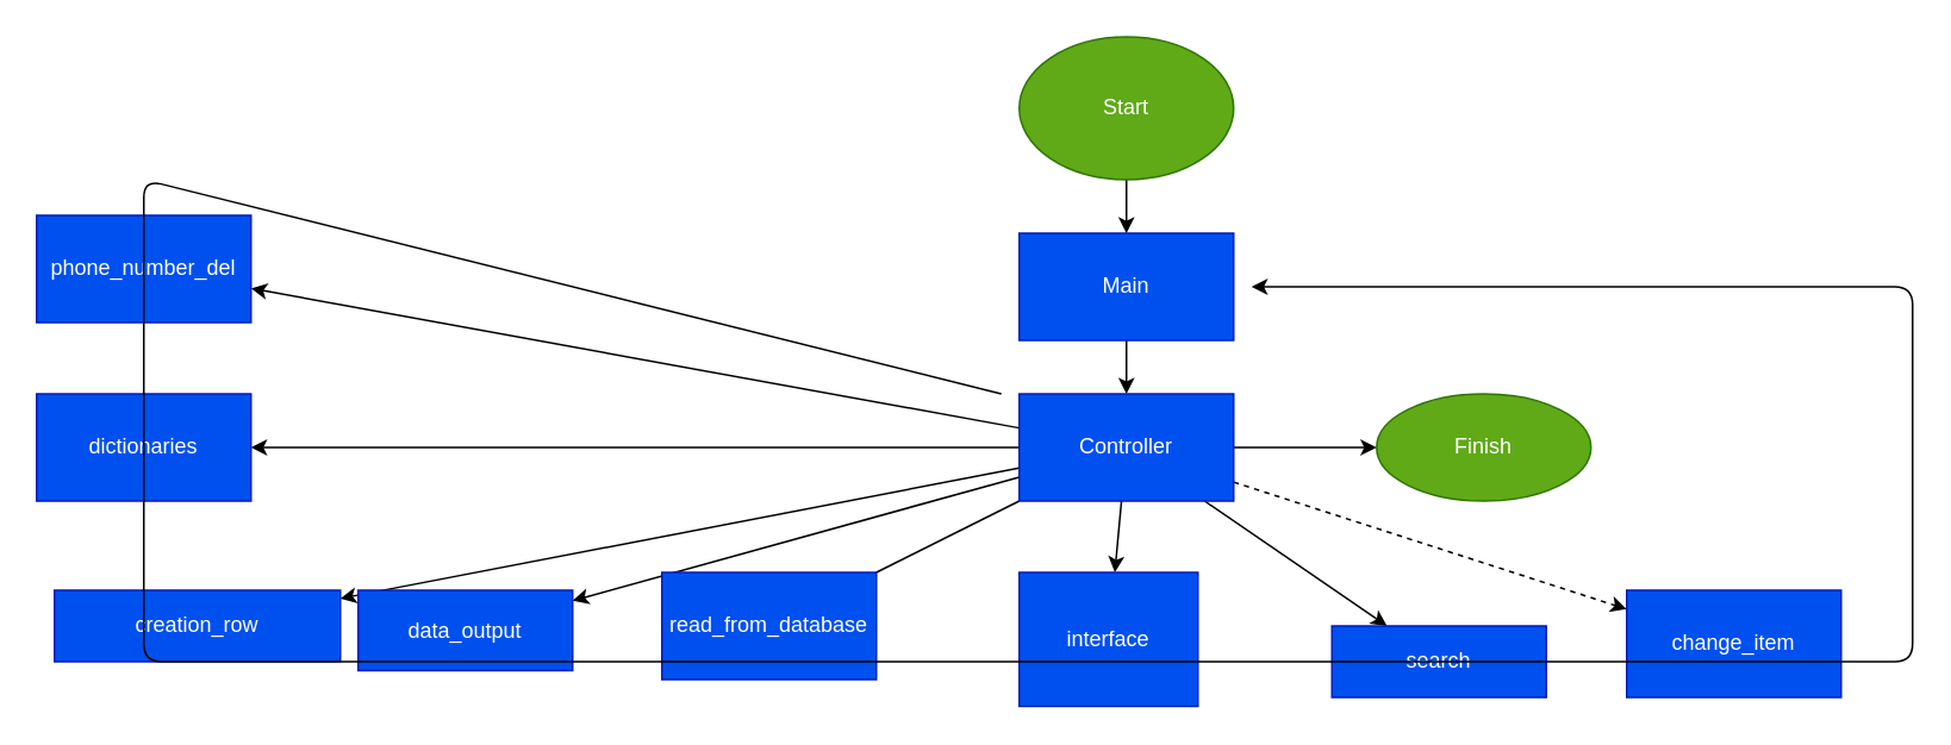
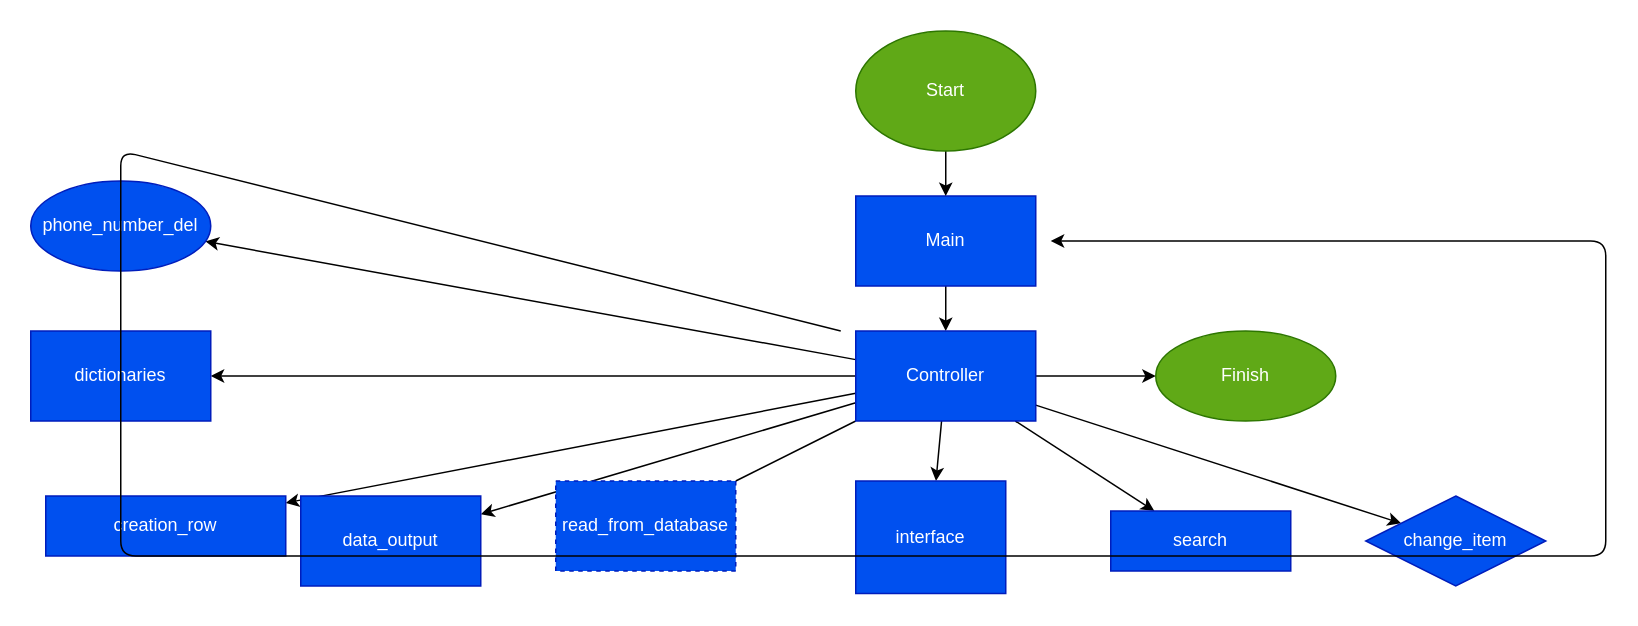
- <mxCell id="24" value="phone_number_del" style="whiteSpace=wrap;html=1;fillColor=#0050ef;strokeColor=#001DBC;fontColor=#ffffff;rounded=0;" vertex="1" parent="1"><mxGeometry x="20" y="120" width="120" height="60" as="geometry" /></mxCell>
+ <mxCell id="24" value="phone_number_del" style="ellipse;whiteSpace=wrap;html=1;fillColor=#0050ef;strokeColor=#001DBC;fontColor=#ffffff;" vertex="1" parent="1"><mxGeometry x="20" y="120" width="120" height="60" as="geometry" /></mxCell>
- <mxCell id="10" value="" style="edgeStyle=none;html=1;dashed=1;" edge="1" parent="1" source="15" target="20"><mxGeometry relative="1" as="geometry" /></mxCell>
+ <mxCell id="10" value="" style="edgeStyle=none;html=1;" edge="1" parent="1" source="15" target="20"><mxGeometry relative="1" as="geometry" /></mxCell>
- <mxCell id="18" value="read_from_database" style="whiteSpace=wrap;html=1;fillColor=#0050ef;strokeColor=#001DBC;fontColor=#ffffff;rounded=0;" vertex="1" parent="1"><mxGeometry x="370" y="320" width="120" height="60" as="geometry" /></mxCell>
+ <mxCell id="18" value="read_from_database" style="whiteSpace=wrap;html=1;fillColor=#0050ef;strokeColor=#001DBC;fontColor=#ffffff;rounded=0;dashed=1;" vertex="1" parent="1"><mxGeometry x="370" y="320" width="120" height="60" as="geometry" /></mxCell>
- <mxCell id="21" value="data_output" style="whiteSpace=wrap;html=1;fillColor=#0050ef;strokeColor=#001DBC;fontColor=#ffffff;rounded=0;" vertex="1" parent="1"><mxGeometry x="200" y="330" width="120" height="45" as="geometry" /></mxCell>
+ <mxCell id="21" value="data_output" style="whiteSpace=wrap;html=1;fillColor=#0050ef;strokeColor=#001DBC;fontColor=#ffffff;rounded=0;" vertex="1" parent="1"><mxGeometry x="200" y="330" width="120" height="60" as="geometry" /></mxCell>
- <mxCell id="20" value="change_item" style="whiteSpace=wrap;html=1;fillColor=#0050ef;strokeColor=#001DBC;fontColor=#ffffff;rounded=0;" vertex="1" parent="1"><mxGeometry x="910" y="330" width="120" height="60" as="geometry" /></mxCell>
+ <mxCell id="20" value="change_item" style="rhombus;whiteSpace=wrap;html=1;fillColor=#0050ef;strokeColor=#001DBC;fontColor=#ffffff;" vertex="1" parent="1"><mxGeometry x="910" y="330" width="120" height="60" as="geometry" /></mxCell>
- <mxCell id="19" value="search" style="whiteSpace=wrap;html=1;fillColor=#0050ef;strokeColor=#001DBC;fontColor=#ffffff;rounded=0;" vertex="1" parent="1"><mxGeometry x="745" y="350" width="120" height="40" as="geometry" /></mxCell>
+ <mxCell id="19" value="search" style="whiteSpace=wrap;html=1;fillColor=#0050ef;strokeColor=#001DBC;fontColor=#ffffff;rounded=0;" vertex="1" parent="1"><mxGeometry x="740" y="340" width="120" height="40" as="geometry" /></mxCell>
